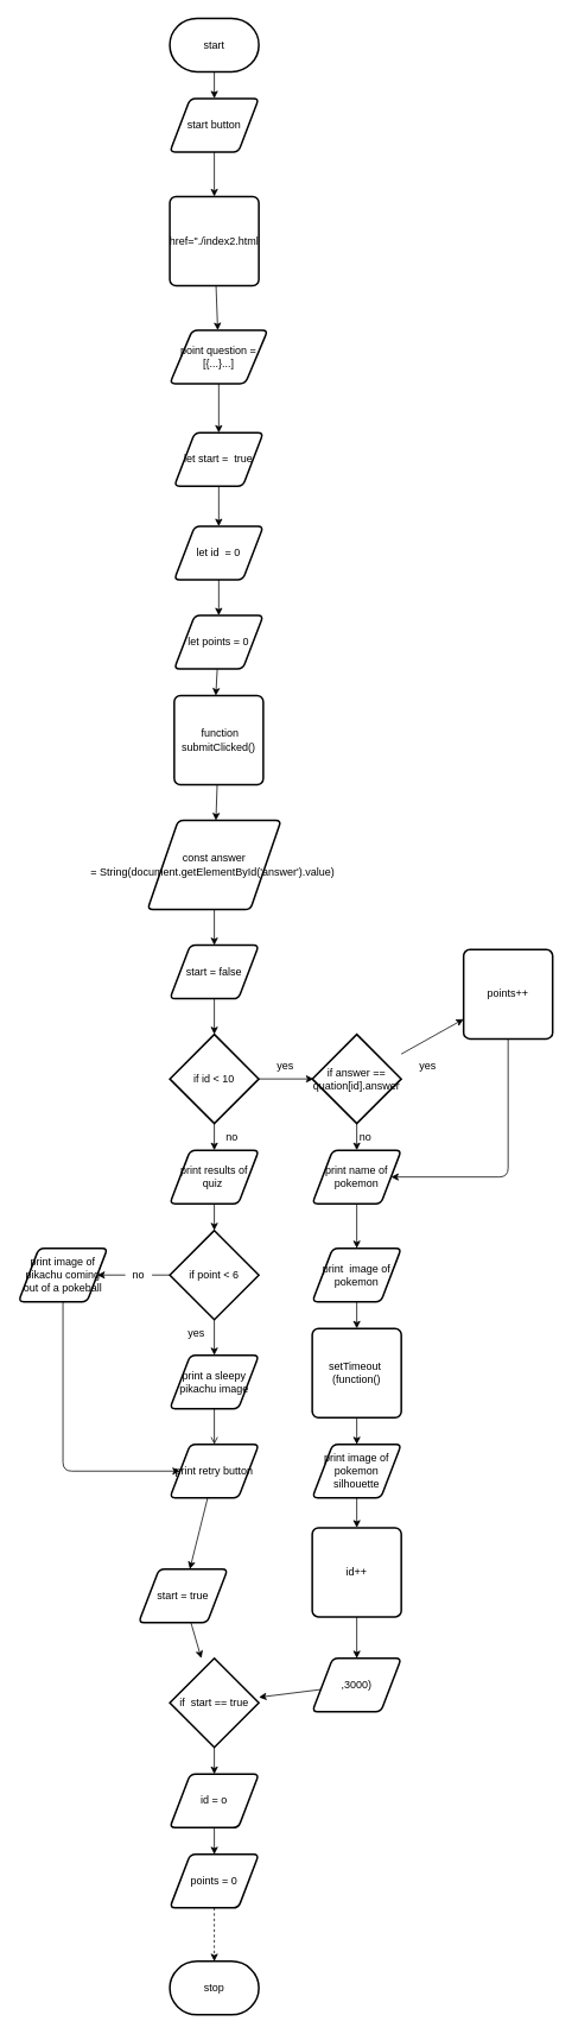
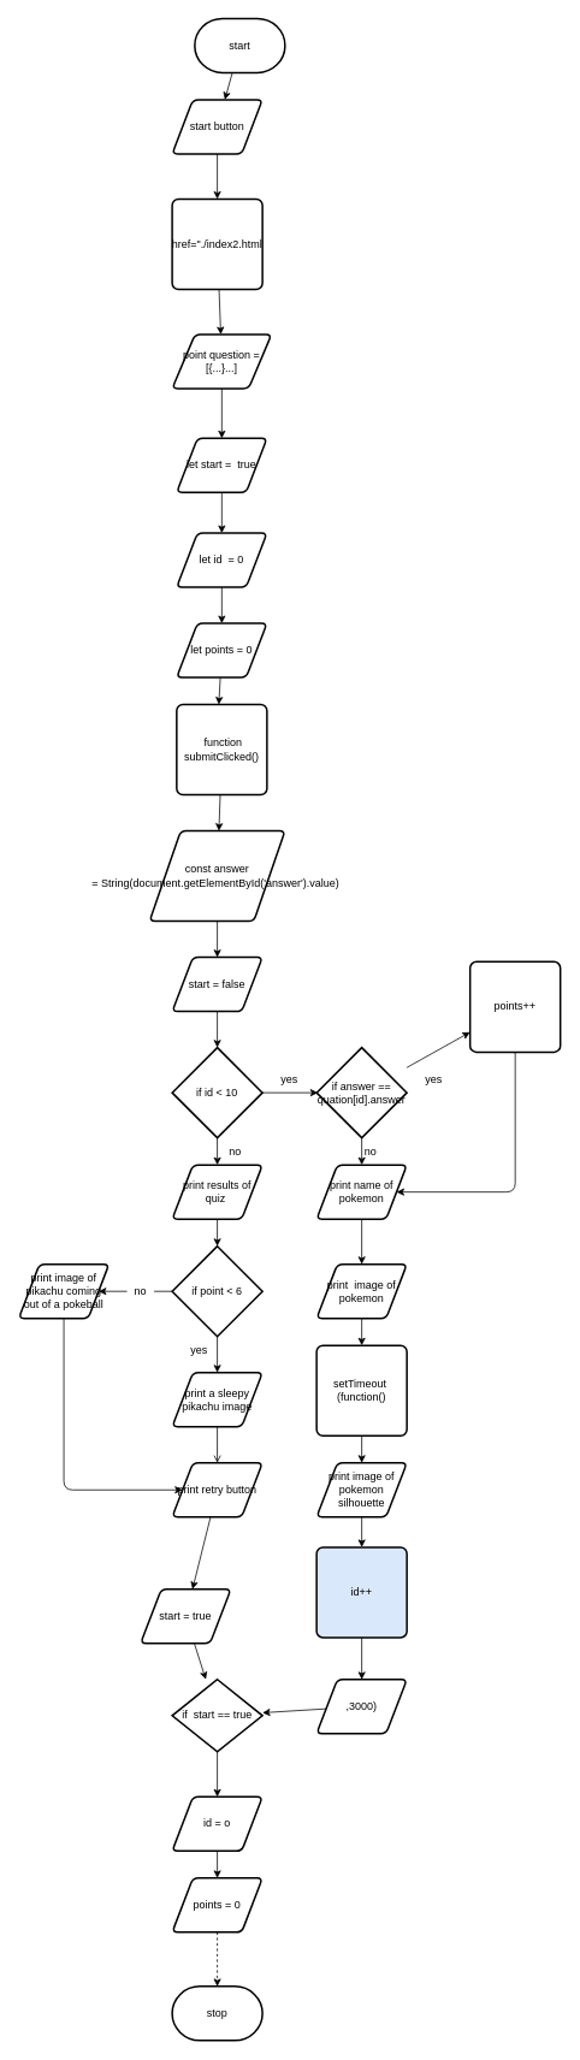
- <mxCell id="3" value="start" style="strokeWidth=2;html=1;shape=mxgraph.flowchart.terminator;whiteSpace=wrap;" parent="1" vertex="1"><mxGeometry x="190" y="20" width="100" height="60" as="geometry" /></mxCell>
+ <mxCell id="3" value="start" style="strokeWidth=2;html=1;shape=mxgraph.flowchart.terminator;whiteSpace=wrap;" parent="1" vertex="1"><mxGeometry x="215" y="20" width="100" height="60" as="geometry" /></mxCell>
- <mxCell id="41" value="id++" style="rounded=1;whiteSpace=wrap;html=1;absoluteArcSize=1;arcSize=14;strokeWidth=2;" parent="1" vertex="1"><mxGeometry x="350" y="1713.5" width="100" height="100" as="geometry" /></mxCell>
+ <mxCell id="41" value="id++" style="rounded=1;whiteSpace=wrap;html=1;absoluteArcSize=1;arcSize=14;strokeWidth=2;fillColor=#dae8fc;" parent="1" vertex="1"><mxGeometry x="350" y="1713.5" width="100" height="100" as="geometry" /></mxCell>
- <mxCell id="56" value="if&amp;nbsp; start == true" style="strokeWidth=2;html=1;shape=mxgraph.flowchart.decision;whiteSpace=wrap;" parent="1" vertex="1"><mxGeometry x="190" y="1860" width="100" height="100" as="geometry" /></mxCell>
+ <mxCell id="56" value="if&amp;nbsp; start == true" style="strokeWidth=2;html=1;shape=mxgraph.flowchart.decision;whiteSpace=wrap;" parent="1" vertex="1"><mxGeometry x="190" y="1860" width="100" height="80" as="geometry" /></mxCell>
